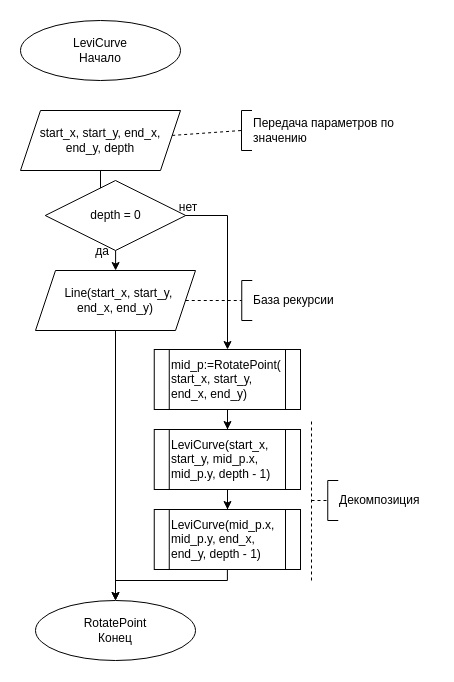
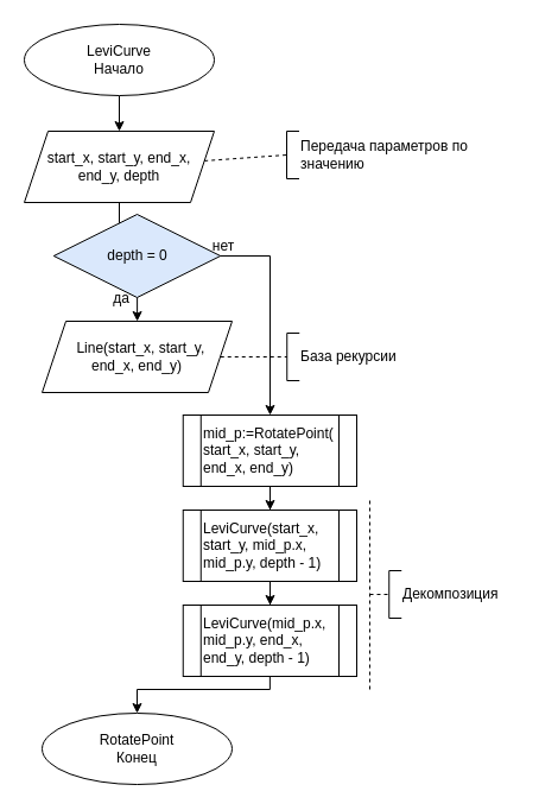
+ <mxCell id="2" style="edgeStyle=orthogonalEdgeStyle;rounded=0;orthogonalLoop=1;jettySize=auto;html=1;" edge="1" parent="1" source="3" target="6"><mxGeometry relative="1" as="geometry" /></mxCell>
- <mxCell id="10" value="depth = 0" style="rhombus;whiteSpace=wrap;html=1;" vertex="1" parent="1"><mxGeometry x="44.75" y="180" width="140.5" height="70" as="geometry" /></mxCell>
+ <mxCell id="10" value="depth = 0" style="rhombus;whiteSpace=wrap;html=1;fillColor=#dae8fc;" vertex="1" parent="1"><mxGeometry x="44.75" y="180" width="140.5" height="70" as="geometry" /></mxCell>
- <mxCell id="11" style="edgeStyle=orthogonalEdgeStyle;rounded=0;orthogonalLoop=1;jettySize=auto;html=1;" edge="1" parent="1" source="12" target="4"><mxGeometry relative="1" as="geometry" /></mxCell>
